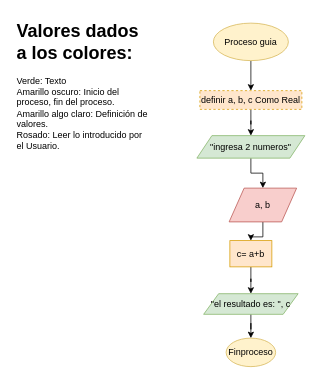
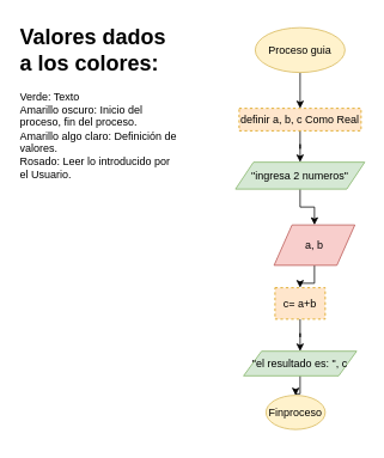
- <mxCell id="11" value="c= a+b" style="whiteSpace=wrap;html=1;fillColor=#ffe6cc;strokeColor=#d79b00;" vertex="1" parent="1"><mxGeometry x="306" y="320" width="56" height="35" as="geometry" /></mxCell>
+ <mxCell id="11" value="c= a+b" style="whiteSpace=wrap;html=1;fillColor=#ffe6cc;strokeColor=#d79b00;dashed=1;" vertex="1" parent="1"><mxGeometry x="306" y="320" width="56" height="35" as="geometry" /></mxCell>
- <mxCell id="12" value="Finproceso" style="ellipse;whiteSpace=wrap;html=1;fillColor=#fff2cc;strokeColor=#d6b656;" vertex="1" parent="1"><mxGeometry x="301" y="450" width="66" height="38" as="geometry" /></mxCell>
+ <mxCell id="12" value="Finproceso" style="ellipse;whiteSpace=wrap;html=1;fillColor=#fff2cc;strokeColor=#d6b656;" vertex="1" parent="1"><mxGeometry x="296" y="440" width="66" height="38" as="geometry" /></mxCell>
